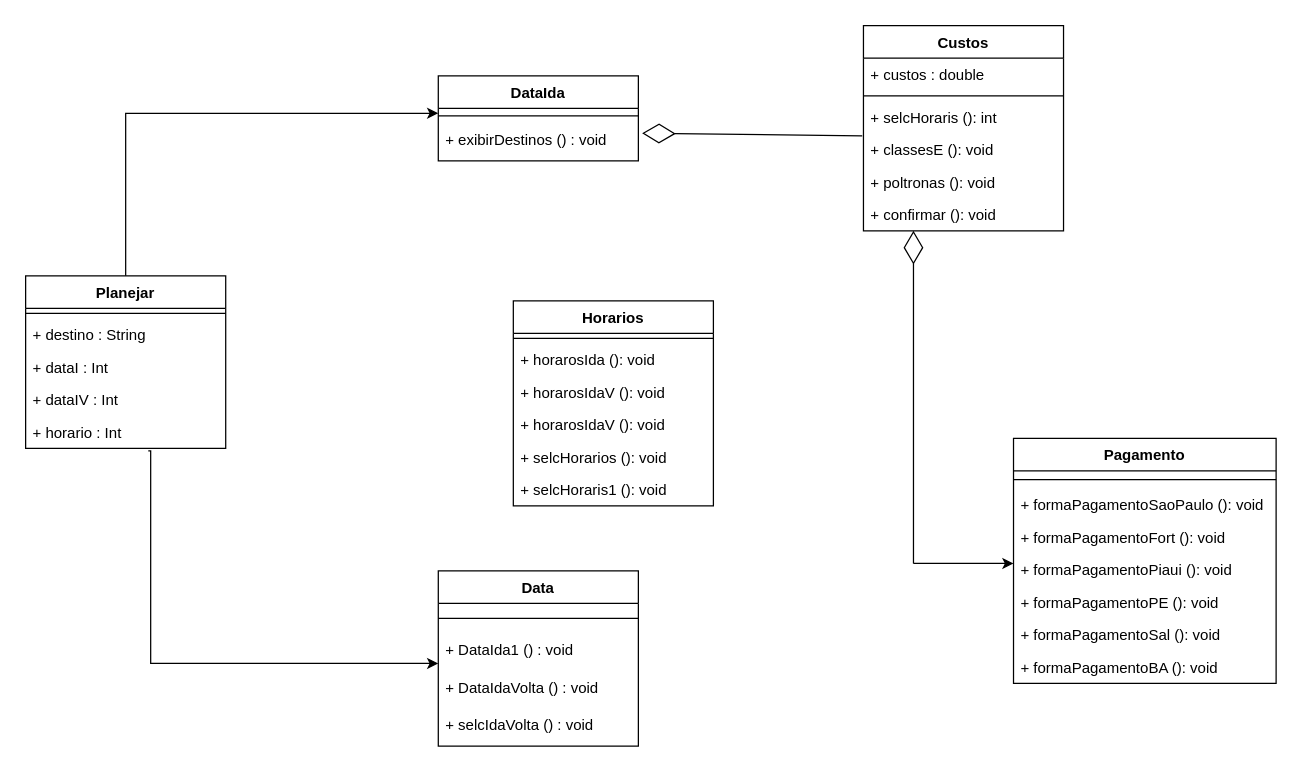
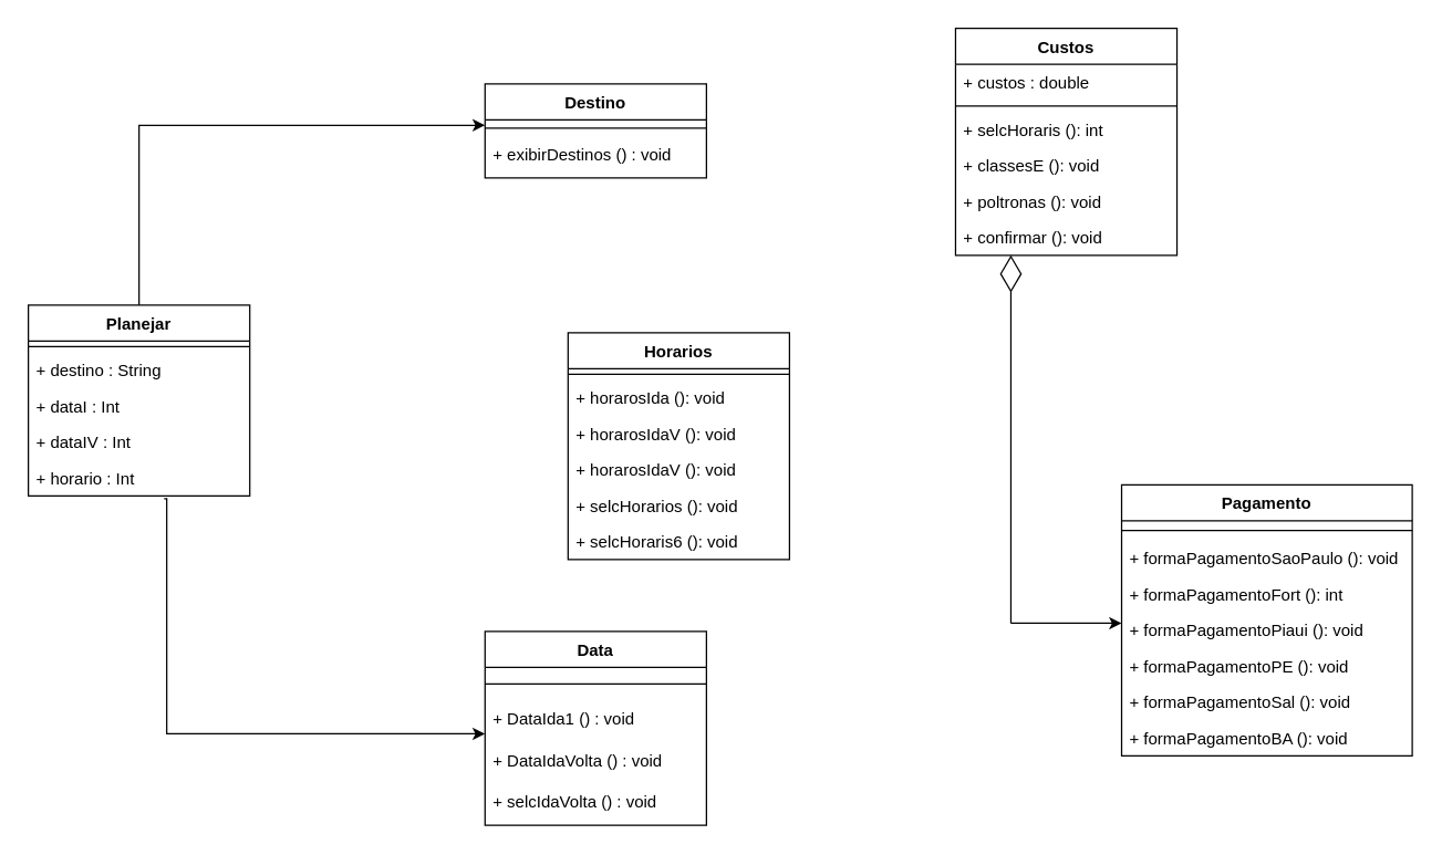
- <mxCell id="2" value="DataIda" style="swimlane;fontStyle=1;align=center;verticalAlign=top;childLayout=stackLayout;horizontal=1;startSize=26;horizontalStack=0;resizeParent=1;resizeParentMax=0;resizeLast=0;collapsible=1;marginBottom=0;" vertex="1" parent="1"><mxGeometry x="350" y="60" width="160" height="68" as="geometry" /></mxCell>
+ <mxCell id="2" value="Destino" style="swimlane;fontStyle=1;align=center;verticalAlign=top;childLayout=stackLayout;horizontal=1;startSize=26;horizontalStack=0;resizeParent=1;resizeParentMax=0;resizeLast=0;collapsible=1;marginBottom=0;" vertex="1" parent="1"><mxGeometry x="350" y="60" width="160" height="68" as="geometry" /></mxCell>
- <mxCell id="41" value="" style="endArrow=diamondThin;endFill=0;endSize=24;html=1;rounded=0;entryX=1.019;entryY=0.267;entryDx=0;entryDy=0;exitX=-0.006;exitY=1.077;exitDx=0;exitDy=0;exitPerimeter=0;entryPerimeter=0;" edge="1" parent="1" source="26" target="4"><mxGeometry width="160" relative="1" as="geometry"><mxPoint x="640" y="150.99" as="sourcePoint" /><mxPoint x="530" y="149.996" as="targetPoint" /><Array as="points"><mxPoint x="513" y="106" /></Array></mxGeometry></mxCell>
- <mxCell id="17" value="+ selcHoraris1 (): void" style="text;strokeColor=none;fillColor=none;align=left;verticalAlign=top;spacingLeft=4;spacingRight=4;overflow=hidden;rotatable=0;points=[[0,0.5],[1,0.5]];portConstraint=eastwest;" vertex="1" parent="11"><mxGeometry y="138" width="160" height="26" as="geometry" /></mxCell>
+ <mxCell id="17" value="+ selcHoraris6 (): void" style="text;strokeColor=none;fillColor=none;align=left;verticalAlign=top;spacingLeft=4;spacingRight=4;overflow=hidden;rotatable=0;points=[[0,0.5],[1,0.5]];portConstraint=eastwest;" vertex="1" parent="11"><mxGeometry y="138" width="160" height="26" as="geometry" /></mxCell>
- <mxCell id="33" value="+ formaPagamentoFort (): void" style="text;strokeColor=none;fillColor=none;align=left;verticalAlign=top;spacingLeft=4;spacingRight=4;overflow=hidden;rotatable=0;points=[[0,0.5],[1,0.5]];portConstraint=eastwest;" vertex="1" parent="30"><mxGeometry y="66" width="210" height="26" as="geometry" /></mxCell>
+ <mxCell id="33" value="+ formaPagamentoFort (): int" style="text;strokeColor=none;fillColor=none;align=left;verticalAlign=top;spacingLeft=4;spacingRight=4;overflow=hidden;rotatable=0;points=[[0,0.5],[1,0.5]];portConstraint=eastwest;" vertex="1" parent="30"><mxGeometry y="66" width="210" height="26" as="geometry" /></mxCell>
